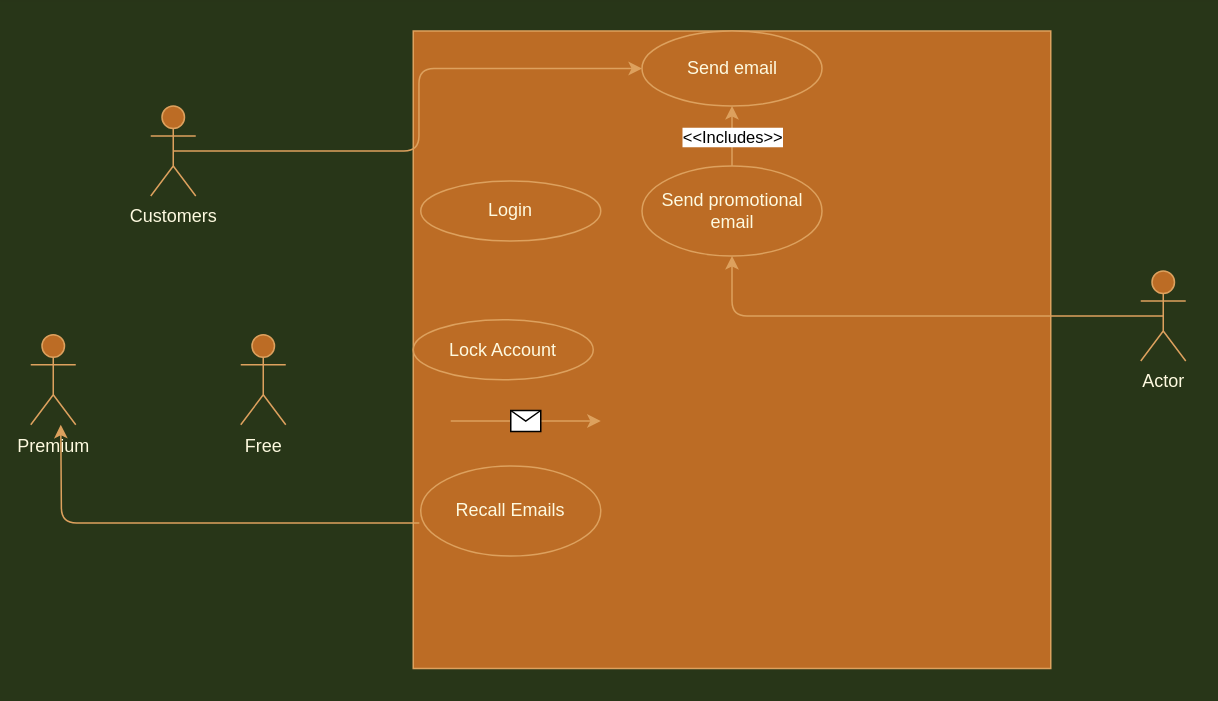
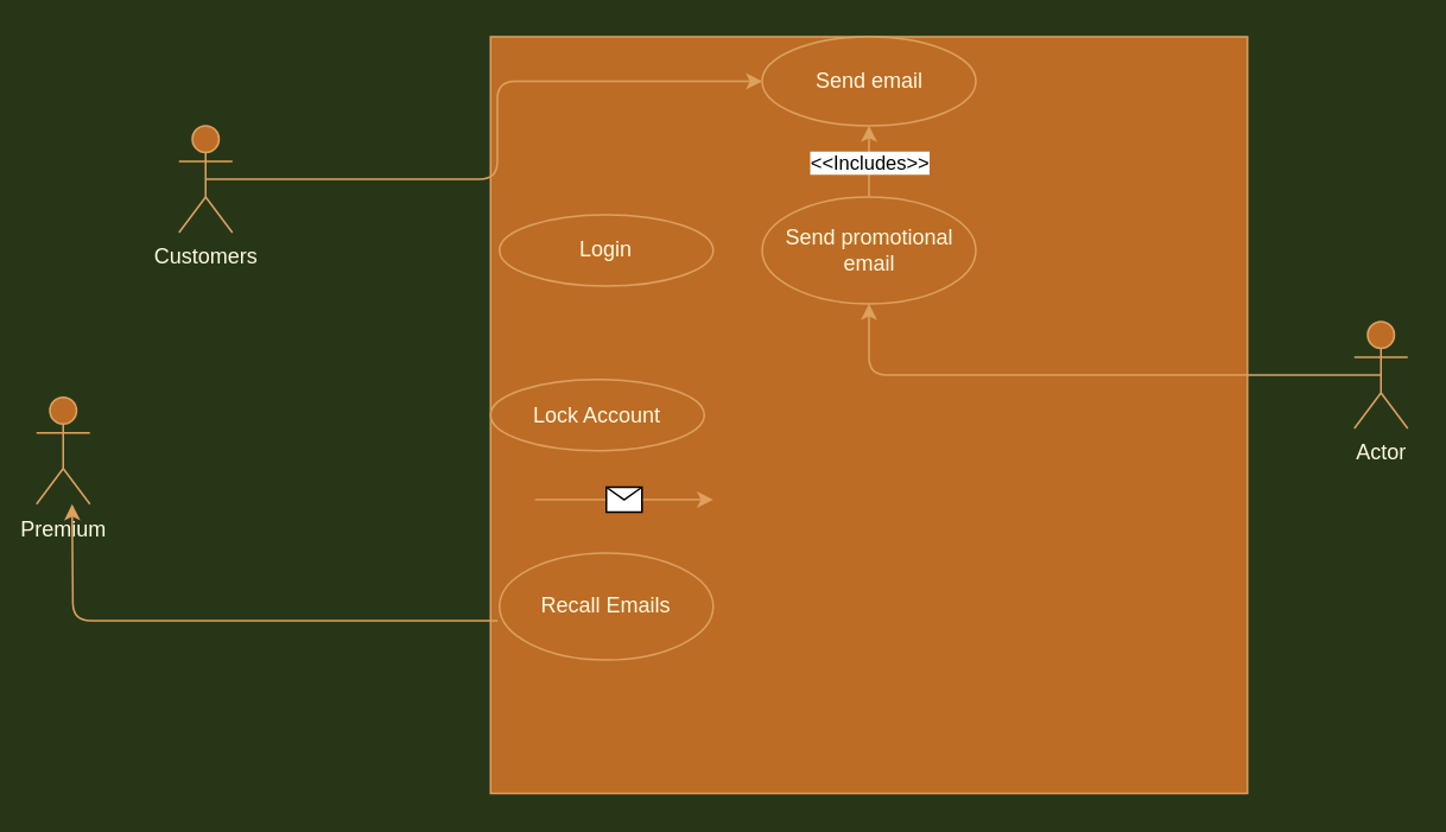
- <mxCell id="14" value="Free" style="shape=umlActor;verticalLabelPosition=bottom;verticalAlign=top;html=1;outlineConnect=0;rounded=0;sketch=0;strokeColor=#DDA15E;fillColor=#BC6C25;fontColor=#FEFAE0;" vertex="1" parent="1"><mxGeometry x="160" y="222.5" width="30" height="60" as="geometry" /></mxCell>
